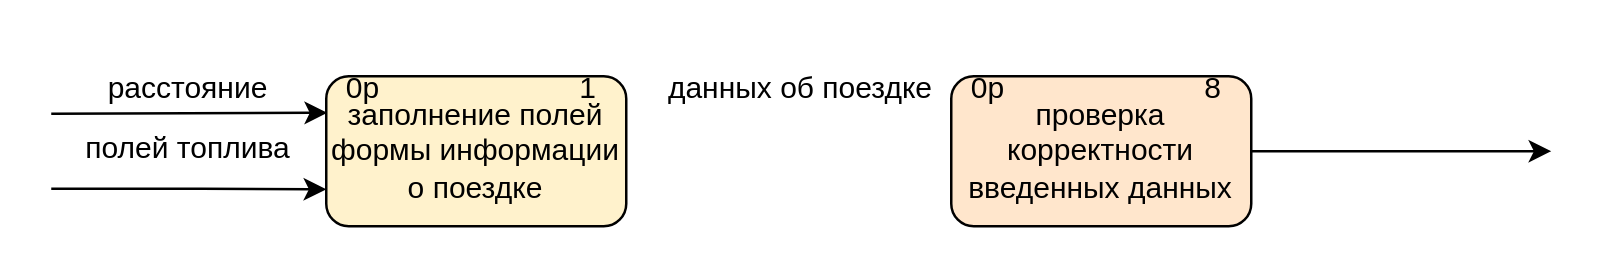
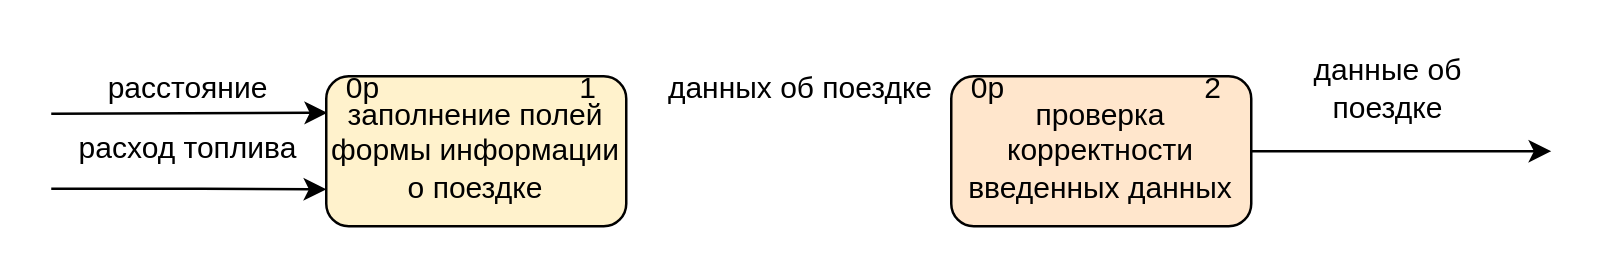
- <mxCell id="14" value="8" style="text;html=1;strokeColor=none;fillColor=none;align=center;verticalAlign=middle;whiteSpace=wrap;rounded=0;" vertex="1" parent="1"><mxGeometry x="470" y="20" width="30" height="30" as="geometry" /></mxCell>
+ <mxCell id="14" value="2" style="text;html=1;strokeColor=none;fillColor=none;align=center;verticalAlign=middle;whiteSpace=wrap;rounded=0;" vertex="1" parent="1"><mxGeometry x="470" y="20" width="30" height="30" as="geometry" /></mxCell>
+ <mxCell id="10" value="данные об поездке" style="text;html=1;strokeColor=none;fillColor=none;align=center;verticalAlign=middle;whiteSpace=wrap;rounded=0;" parent="1" vertex="1"><mxGeometry x="510" y="20" width="90" height="30" as="geometry" /></mxCell>
- <mxCell id="5" value="полей топлива" style="text;html=1;strokeColor=none;fillColor=none;align=center;verticalAlign=middle;whiteSpace=wrap;rounded=0;" parent="1" vertex="1"><mxGeometry x="30" y="50" width="90" height="17" as="geometry" /></mxCell>
+ <mxCell id="5" value="расход топлива" style="text;html=1;strokeColor=none;fillColor=none;align=center;verticalAlign=middle;whiteSpace=wrap;rounded=0;" parent="1" vertex="1"><mxGeometry x="30" y="50" width="90" height="17" as="geometry" /></mxCell>
